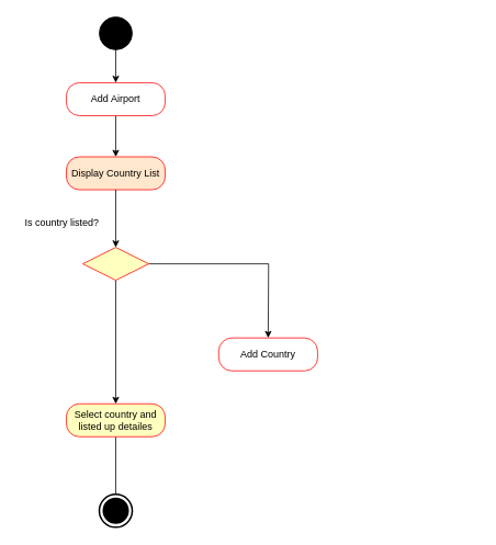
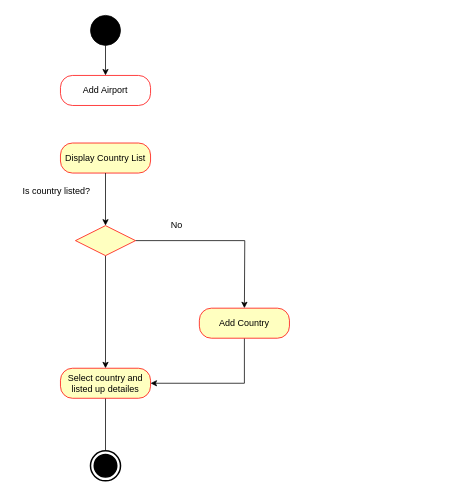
- <mxCell id="4" value="" style="edgeStyle=orthogonalEdgeStyle;rounded=0;orthogonalLoop=1;jettySize=auto;html=1;entryX=0.5;entryY=0;entryDx=0;entryDy=0;" parent="1" source="5" target="16" edge="1"><mxGeometry relative="1" as="geometry" /></mxCell>
- <mxCell id="16" value="Display Country List" style="rounded=1;whiteSpace=wrap;html=1;arcSize=40;fontColor=#000000;fillColor=#ffe6cc;strokeColor=#ff0000;" parent="1" vertex="1"><mxGeometry x="80" y="190" width="120" height="40" as="geometry" /></mxCell>
+ <mxCell id="16" value="Display Country List" style="rounded=1;whiteSpace=wrap;html=1;arcSize=40;fontColor=#000000;fillColor=#ffffc0;strokeColor=#ff0000;" parent="1" vertex="1"><mxGeometry x="80" y="190" width="120" height="40" as="geometry" /></mxCell>
- <mxCell id="9" value="Is country listed?" style="text;html=1;strokeColor=none;fillColor=none;align=center;verticalAlign=middle;whiteSpace=wrap;rounded=0;" parent="1" vertex="1"><mxGeometry x="20" y="260" width="110" height="20" as="geometry" /></mxCell>
+ <mxCell id="9" value="Is country listed?" style="text;html=1;strokeColor=none;fillColor=none;align=center;verticalAlign=middle;whiteSpace=wrap;rounded=0;" parent="1" vertex="1"><mxGeometry x="20" y="245" width="110" height="20" as="geometry" /></mxCell>
+ <mxCell id="18" value="No" style="text;html=1;strokeColor=none;fillColor=none;align=center;verticalAlign=middle;whiteSpace=wrap;rounded=0;" parent="1" vertex="1"><mxGeometry x="180" y="290" width="110" height="20" as="geometry" /></mxCell>
- <mxCell id="19" value="Add Country" style="rounded=1;whiteSpace=wrap;html=1;arcSize=40;fontColor=#000000;fillColor=#ffffff;strokeColor=#ff0000;" parent="1" vertex="1"><mxGeometry x="265" y="410" width="120" height="40" as="geometry" /></mxCell>
+ <mxCell id="19" value="Add Country" style="rounded=1;whiteSpace=wrap;html=1;arcSize=40;fontColor=#000000;fillColor=#ffffc0;strokeColor=#ff0000;" parent="1" vertex="1"><mxGeometry x="265" y="410" width="120" height="40" as="geometry" /></mxCell>
+ <mxCell id="12" style="edgeStyle=orthogonalEdgeStyle;rounded=0;orthogonalLoop=1;jettySize=auto;html=1;entryX=1;entryY=0.5;entryDx=0;entryDy=0;exitX=0.5;exitY=1;exitDx=0;exitDy=0;" parent="1" source="19" target="11" edge="1"><mxGeometry relative="1" as="geometry"><mxPoint x="285" y="430" as="sourcePoint" /><mxPoint x="160" y="450" as="targetPoint" /><Array as="points"><mxPoint x="325" y="510" /></Array></mxGeometry></mxCell>
